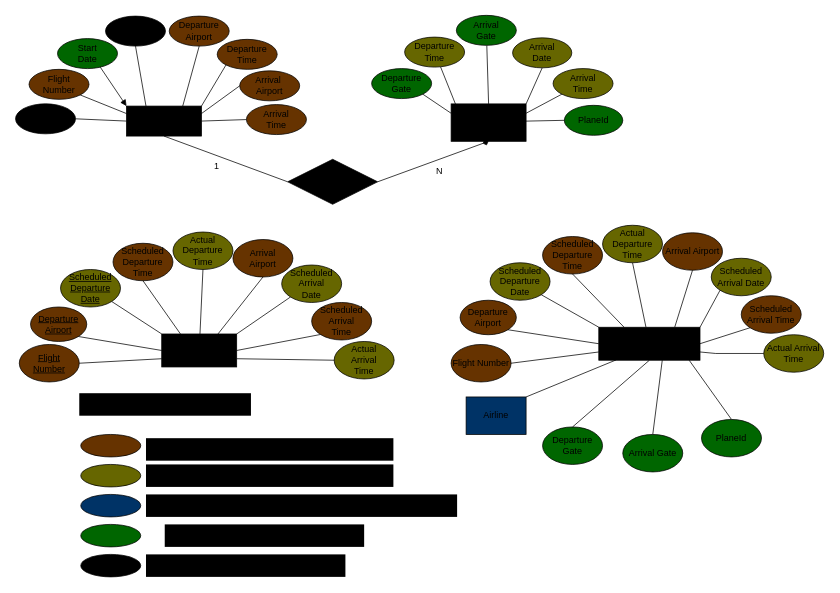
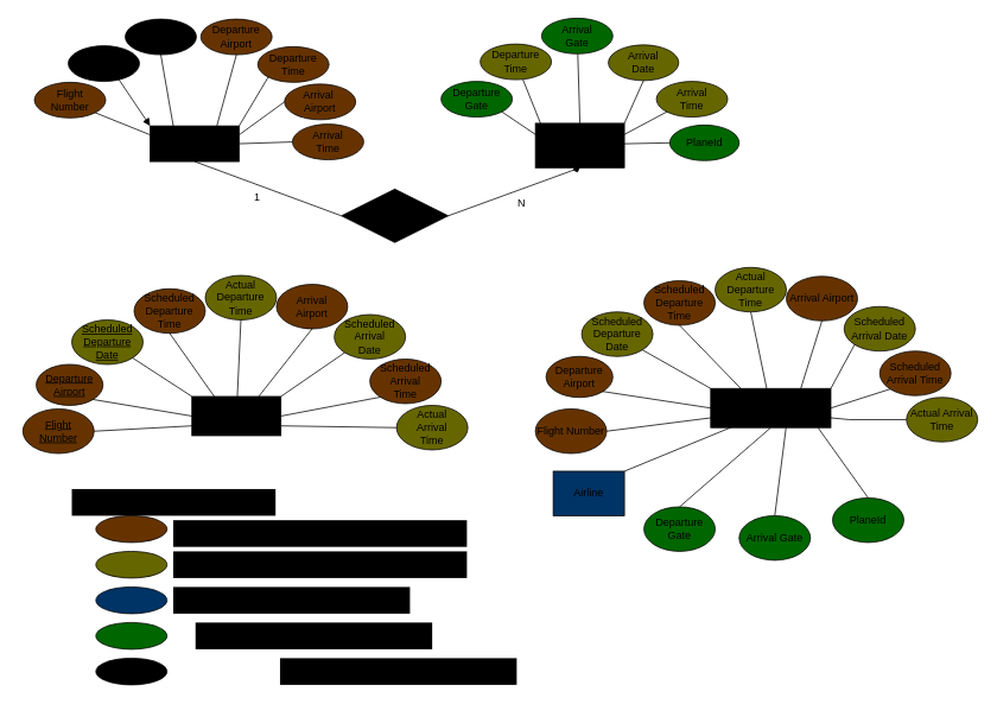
- <mxCell id="5" value="Start&lt;br&gt;Date" style="ellipse;whiteSpace=wrap;html=1;align=center;fillColor=#006600;" parent="1" vertex="1"><mxGeometry x="76" y="51" width="80" height="40" as="geometry" /></mxCell>
+ <mxCell id="5" value="Start&lt;br&gt;Date" style="ellipse;whiteSpace=wrap;html=1;align=center;fillColor=#000000;" parent="1" vertex="1"><mxGeometry x="76" y="51" width="80" height="40" as="geometry" /></mxCell>
- <mxCell id="3" value="&lt;u&gt;Flight&lt;br&gt;Id&lt;/u&gt;" style="ellipse;whiteSpace=wrap;html=1;align=center;fillColor=#000000;" parent="1" vertex="1"><mxGeometry x="20" y="138" width="80" height="40" as="geometry" /></mxCell>
- <mxCell id="17" value="" style="endArrow=none;html=1;rounded=0;entryX=0;entryY=0.5;entryDx=0;entryDy=0;exitX=1;exitY=0.5;exitDx=0;exitDy=0;entryPerimeter=0;fillColor=#000000;" parent="1" source="3" target="2" edge="1"><mxGeometry relative="1" as="geometry"><mxPoint x="34" y="71" as="sourcePoint" /><mxPoint x="154" y="141" as="targetPoint" /></mxGeometry></mxCell>
- <mxCell id="81" value="Attribute matching legend:" style="text;html=1;strokeColor=none;fillColor=#000000;align=left;verticalAlign=middle;whiteSpace=wrap;rounded=0;" parent="1" vertex="1"><mxGeometry x="105" y="524" width="229" height="30" as="geometry" /></mxCell>
+ <mxCell id="81" value="Attribute matching legend:" style="text;html=1;strokeColor=none;fillColor=#000000;align=left;verticalAlign=middle;whiteSpace=wrap;rounded=0;" parent="1" vertex="1"><mxGeometry x="80" y="549" width="229" height="30" as="geometry" /></mxCell>
- <mxCell id="78" value="New attribute that doesn't exist in either schema" style="text;html=1;strokeColor=none;fillColor=#000000;align=left;verticalAlign=middle;whiteSpace=wrap;rounded=0;" parent="1" vertex="1"><mxGeometry x="194" y="659" width="415" height="30" as="geometry" /></mxCell>
+ <mxCell id="78" value="New attribute that doesn't exist in either schema" style="text;html=1;strokeColor=none;fillColor=#000000;align=left;verticalAlign=middle;whiteSpace=wrap;rounded=0;" parent="1" vertex="1"><mxGeometry x="194" y="659" width="266" height="30" as="geometry" /></mxCell>
- <mxCell id="85" value="Mapping that only exists in Airline2" style="text;html=1;strokeColor=none;fillColor=#000000;align=left;verticalAlign=middle;whiteSpace=wrap;rounded=0;" parent="1" vertex="1"><mxGeometry x="194" y="739" width="266" height="30" as="geometry" /></mxCell>
+ <mxCell id="85" value="Mapping that only exists in Airline2" style="text;html=1;strokeColor=none;fillColor=#000000;align=left;verticalAlign=middle;whiteSpace=wrap;rounded=0;" parent="1" vertex="1"><mxGeometry x="314" y="739" width="266" height="30" as="geometry" /></mxCell>
